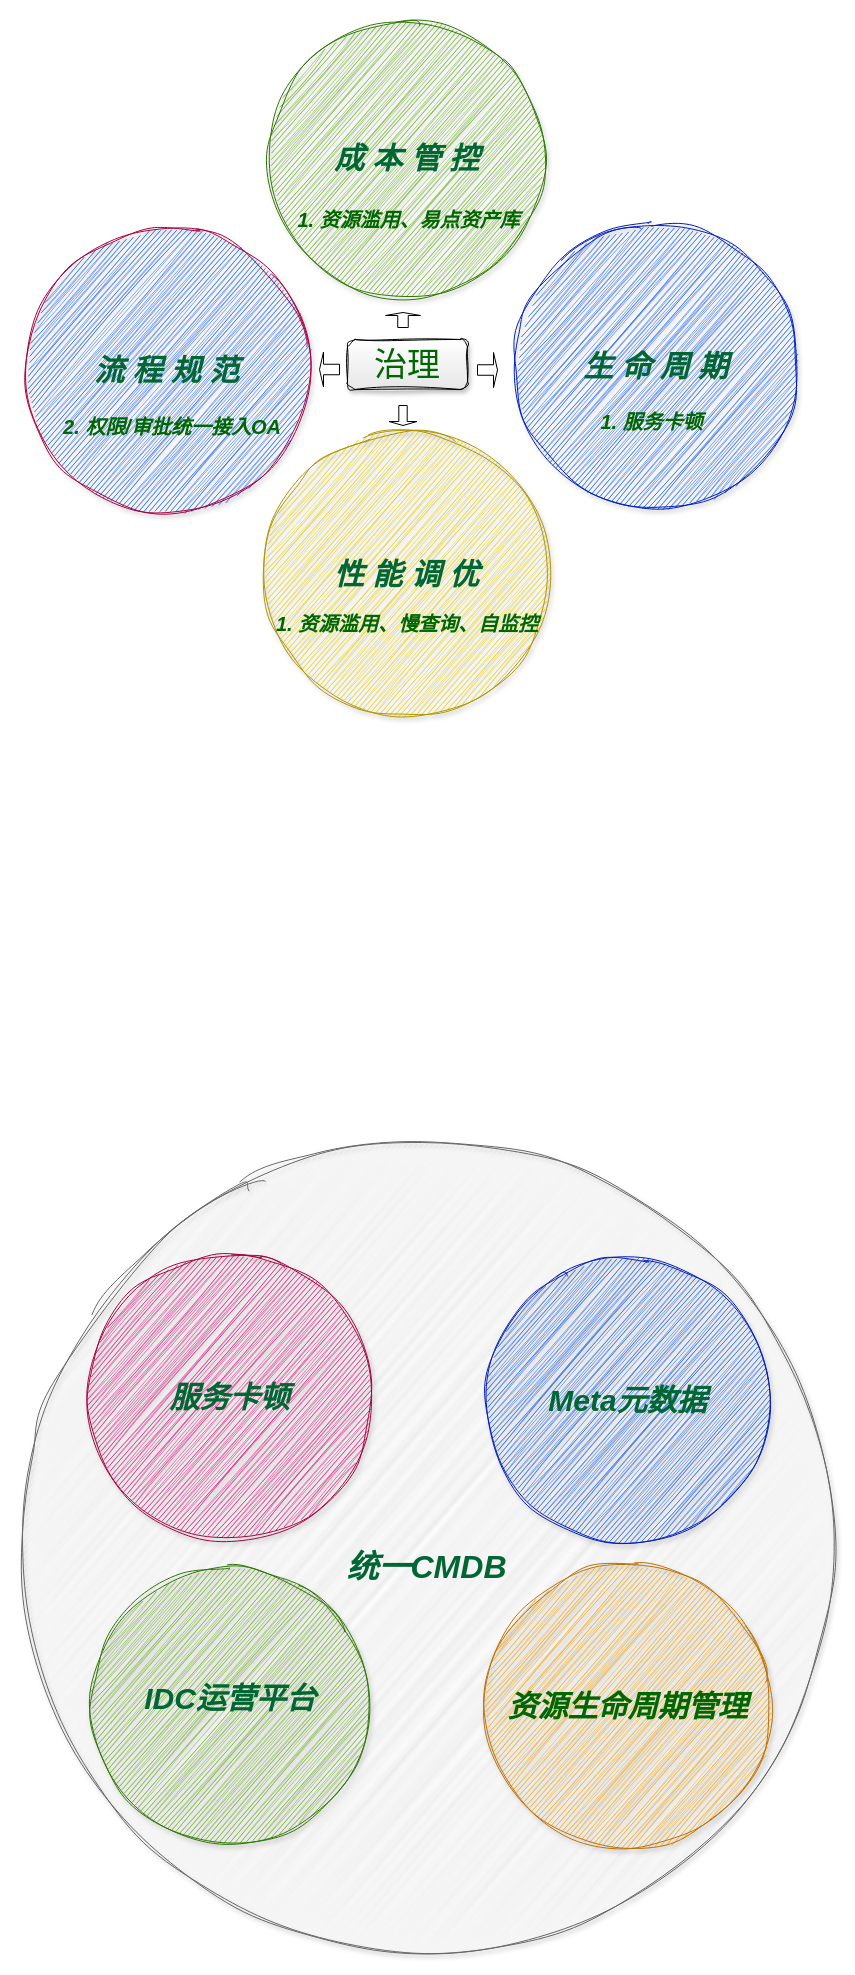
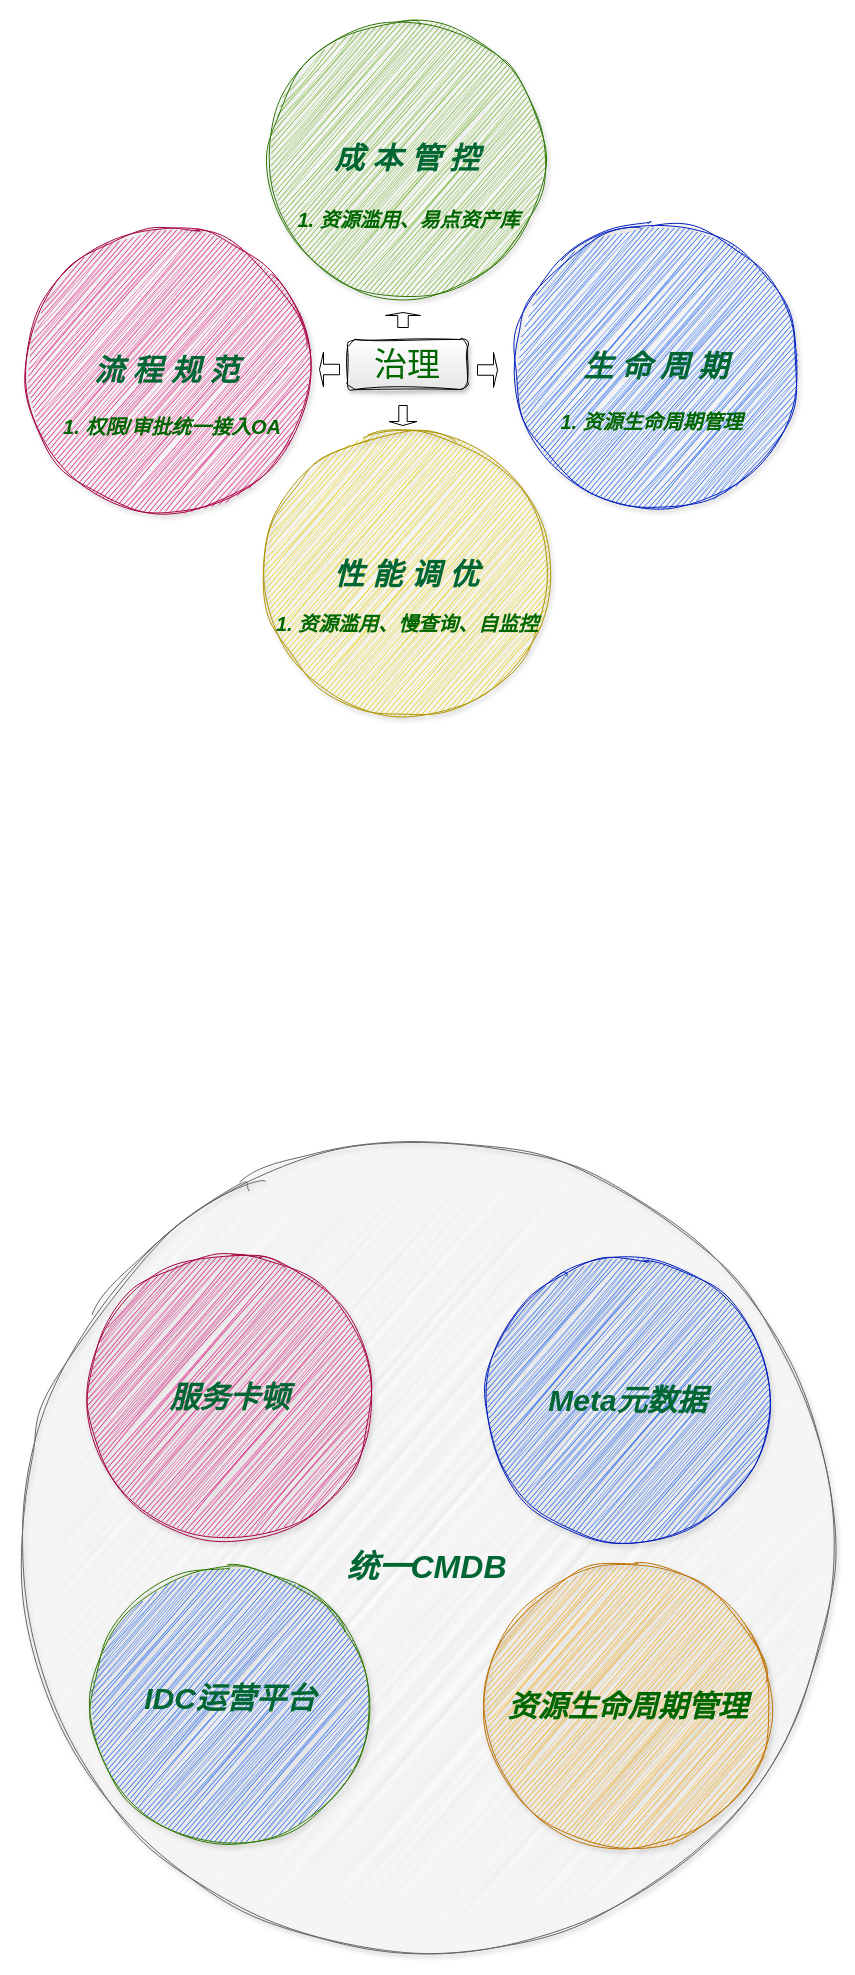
- <mxCell id="11" value="&lt;b style=&quot;color: rgb(0, 102, 51); font-size: 30px;&quot;&gt;&lt;i&gt;流 程 规 范&lt;/i&gt;&lt;/b&gt;" style="ellipse;whiteSpace=wrap;html=1;aspect=fixed;fillColor=#0050ef;strokeColor=#A50040;sketch=1;curveFitting=1;jiggle=2;shadow=1;fontColor=#ffffff;" parent="10" vertex="1"><mxGeometry width="285" height="285" as="geometry" /></mxCell>
+ <mxCell id="11" value="&lt;b style=&quot;color: rgb(0, 102, 51); font-size: 30px;&quot;&gt;&lt;i&gt;流 程 规 范&lt;/i&gt;&lt;/b&gt;" style="ellipse;whiteSpace=wrap;html=1;aspect=fixed;fillColor=#d80073;strokeColor=#A50040;sketch=1;curveFitting=1;jiggle=2;shadow=1;fontColor=#ffffff;" parent="10" vertex="1"><mxGeometry width="285" height="285" as="geometry" /></mxCell>
- <mxCell id="15" value="&lt;font style=&quot;font-size: 20px; color: rgb(0, 102, 0);&quot;&gt;&lt;b&gt;&lt;i&gt;1. 服务卡顿&lt;/i&gt;&lt;/b&gt;&lt;/font&gt;" style="text;html=1;align=center;verticalAlign=middle;whiteSpace=wrap;rounded=0;" vertex="1" parent="13"><mxGeometry x="16" y="148" width="245" height="100" as="geometry" /></mxCell>
+ <mxCell id="15" value="&lt;font style=&quot;font-size: 20px; color: rgb(0, 102, 0);&quot;&gt;&lt;b&gt;&lt;i&gt;1. 资源生命周期管理&lt;/i&gt;&lt;/b&gt;&lt;/font&gt;" style="text;html=1;align=center;verticalAlign=middle;whiteSpace=wrap;rounded=0;" vertex="1" parent="13"><mxGeometry x="16" y="148" width="245" height="100" as="geometry" /></mxCell>
- <mxCell id="12" value="&lt;font style=&quot;font-size: 20px; color: rgb(0, 102, 0);&quot;&gt;&lt;b&gt;&lt;i&gt;2. 权限/审批统一接入OA&lt;/i&gt;&lt;/b&gt;&lt;/font&gt;" style="text;html=1;align=center;verticalAlign=middle;whiteSpace=wrap;rounded=0;" vertex="1" parent="10"><mxGeometry x="22" y="117" width="252" height="164" as="geometry" /></mxCell>
+ <mxCell id="12" value="&lt;font style=&quot;font-size: 20px; color: rgb(0, 102, 0);&quot;&gt;&lt;b&gt;&lt;i&gt;1. 权限/审批统一接入OA&lt;/i&gt;&lt;/b&gt;&lt;/font&gt;" style="text;html=1;align=center;verticalAlign=middle;whiteSpace=wrap;rounded=0;" vertex="1" parent="10"><mxGeometry x="22" y="117" width="252" height="164" as="geometry" /></mxCell>
- <mxCell id="3" value="&lt;b style=&quot;color: rgb(0, 102, 51); font-size: 30px;&quot;&gt;&lt;i&gt;IDC运营平台&lt;/i&gt;&lt;/b&gt;&lt;div&gt;&lt;br&gt;&lt;/div&gt;" style="ellipse;whiteSpace=wrap;html=1;aspect=fixed;fillColor=#60a917;strokeColor=#2D7600;sketch=1;curveFitting=1;jiggle=2;shadow=1;fontColor=#ffffff;" vertex="1" parent="1"><mxGeometry x="90.5" y="1566.5" width="278" height="278" as="geometry" /></mxCell>
+ <mxCell id="3" value="&lt;b style=&quot;color: rgb(0, 102, 51); font-size: 30px;&quot;&gt;&lt;i&gt;IDC运营平台&lt;/i&gt;&lt;/b&gt;&lt;div&gt;&lt;br&gt;&lt;/div&gt;" style="ellipse;whiteSpace=wrap;html=1;aspect=fixed;fillColor=#0050ef;strokeColor=#2D7600;sketch=1;curveFitting=1;jiggle=2;shadow=1;fontColor=#ffffff;" vertex="1" parent="1"><mxGeometry x="90.5" y="1566.5" width="278" height="278" as="geometry" /></mxCell>
